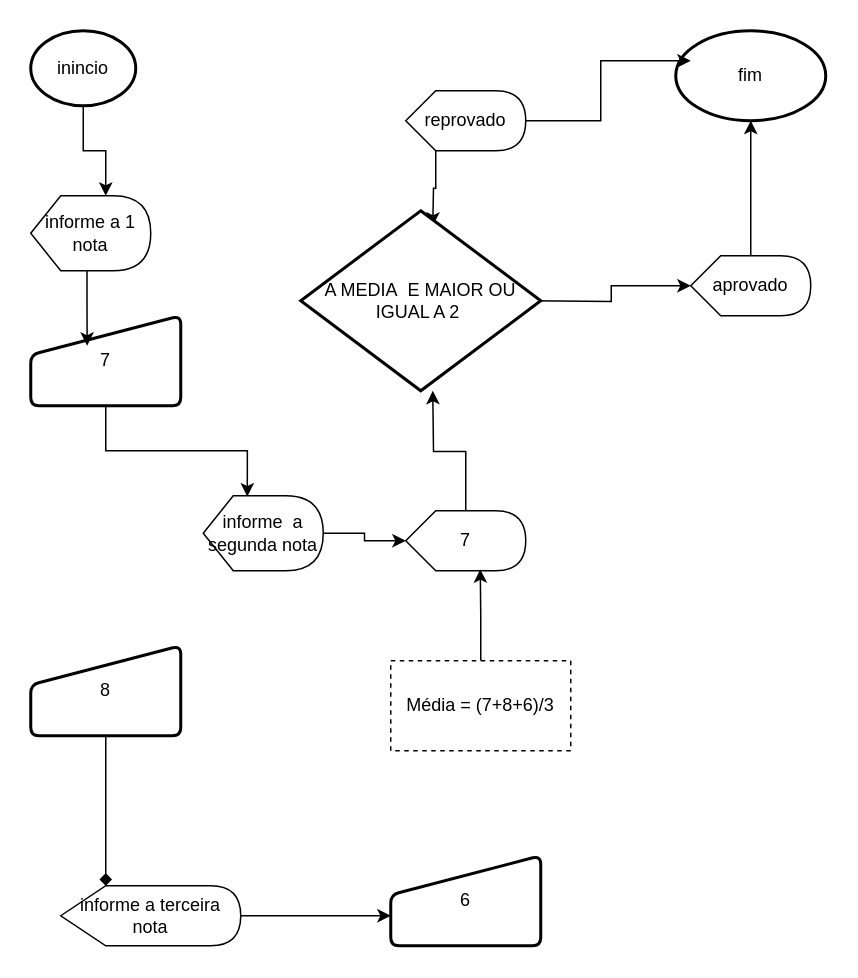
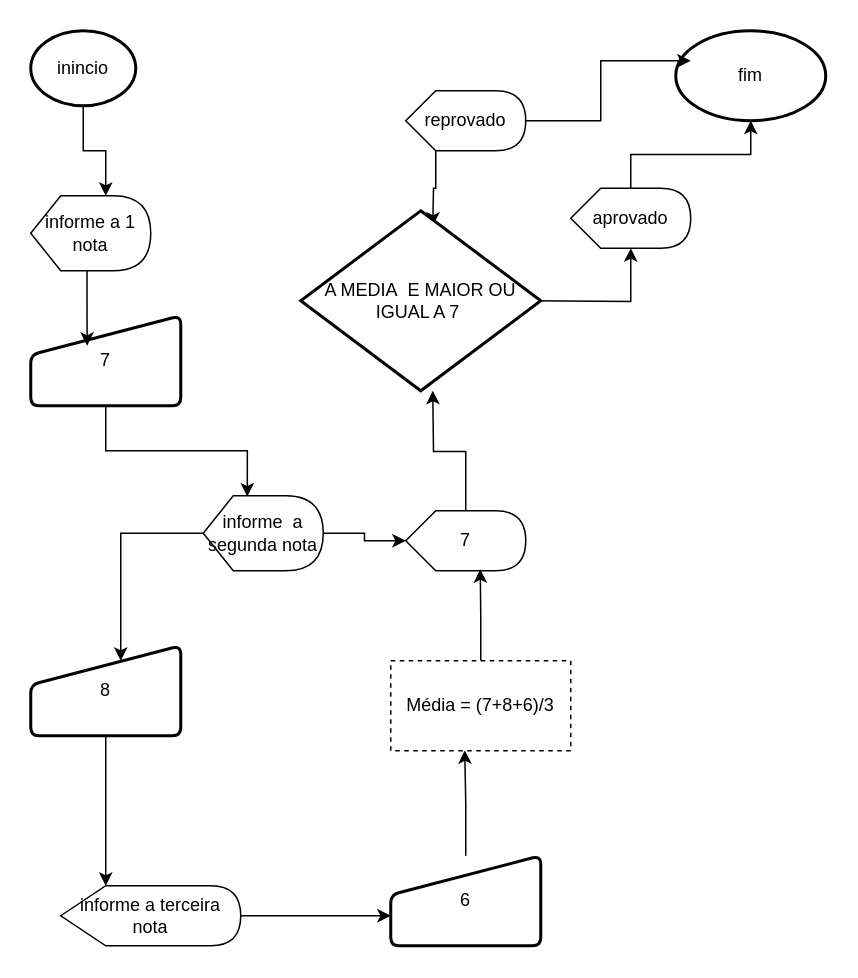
- <mxCell id="21" value="&lt;font style=&quot;vertical-align: inherit&quot;&gt;&lt;font style=&quot;vertical-align: inherit&quot;&gt;aprovado&lt;/font&gt;&lt;/font&gt;" style="shape=display;whiteSpace=wrap;html=1;" parent="1" vertex="1"><mxGeometry x="460" y="170" width="80" height="40" as="geometry" /></mxCell>
+ <mxCell id="21" value="&lt;font style=&quot;vertical-align: inherit&quot;&gt;&lt;font style=&quot;vertical-align: inherit&quot;&gt;aprovado&lt;/font&gt;&lt;/font&gt;" style="shape=display;whiteSpace=wrap;html=1;" parent="1" vertex="1"><mxGeometry x="380" y="125" width="80" height="40" as="geometry" /></mxCell>
- <mxCell id="29" value="&lt;font style=&quot;vertical-align: inherit&quot;&gt;&lt;font style=&quot;vertical-align: inherit&quot;&gt;A MEDIA&amp;nbsp; E MAIOR OU IGUAL A 2&amp;nbsp;&lt;/font&gt;&lt;/font&gt;" style="strokeWidth=2;html=1;shape=mxgraph.flowchart.decision;whiteSpace=wrap;" parent="1" vertex="1"><mxGeometry x="200" y="140" width="160" height="120" as="geometry" /></mxCell>
+ <mxCell id="29" value="&lt;font style=&quot;vertical-align: inherit&quot;&gt;&lt;font style=&quot;vertical-align: inherit&quot;&gt;A MEDIA&amp;nbsp; E MAIOR OU IGUAL A 7&amp;nbsp;&lt;/font&gt;&lt;/font&gt;" style="strokeWidth=2;html=1;shape=mxgraph.flowchart.decision;whiteSpace=wrap;" parent="1" vertex="1"><mxGeometry x="200" y="140" width="160" height="120" as="geometry" /></mxCell>
+ <mxCell id="23" style="edgeStyle=orthogonalEdgeStyle;rounded=0;orthogonalLoop=1;jettySize=auto;html=1;entryX=0.6;entryY=0.167;entryDx=0;entryDy=0;entryPerimeter=0;" parent="1" source="24" target="7" edge="1"><mxGeometry relative="1" as="geometry" /></mxCell>
+ <mxCell id="8" style="edgeStyle=orthogonalEdgeStyle;rounded=0;orthogonalLoop=1;jettySize=auto;html=1;entryX=0.411;entryY=0.995;entryDx=0;entryDy=0;entryPerimeter=0;" parent="1" source="9" target="28" edge="1"><mxGeometry relative="1" as="geometry" /></mxCell>
- <mxCell id="6" style="edgeStyle=orthogonalEdgeStyle;rounded=0;orthogonalLoop=1;jettySize=auto;html=1;entryX=0;entryY=0;entryDx=30;entryDy=0;entryPerimeter=0;endArrow=diamond;" parent="1" source="7" target="26" edge="1"><mxGeometry relative="1" as="geometry" /></mxCell>
+ <mxCell id="6" style="edgeStyle=orthogonalEdgeStyle;rounded=0;orthogonalLoop=1;jettySize=auto;html=1;entryX=0;entryY=0;entryDx=30;entryDy=0;entryPerimeter=0;" parent="1" source="7" target="26" edge="1"><mxGeometry relative="1" as="geometry" /></mxCell>
